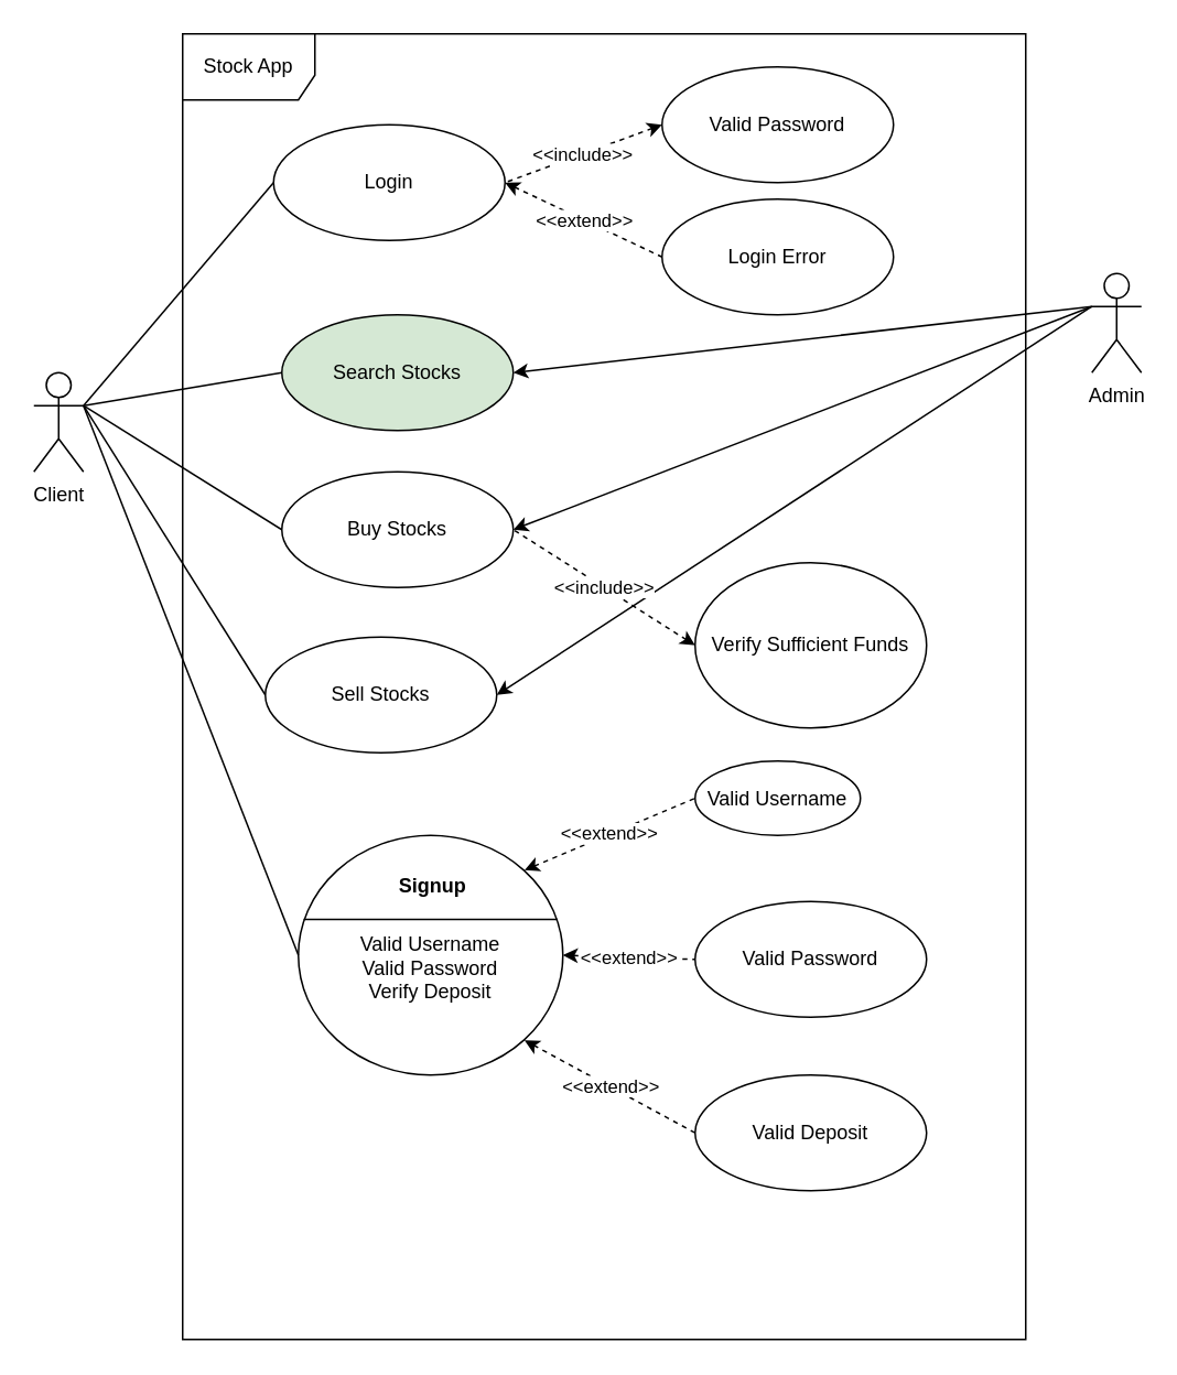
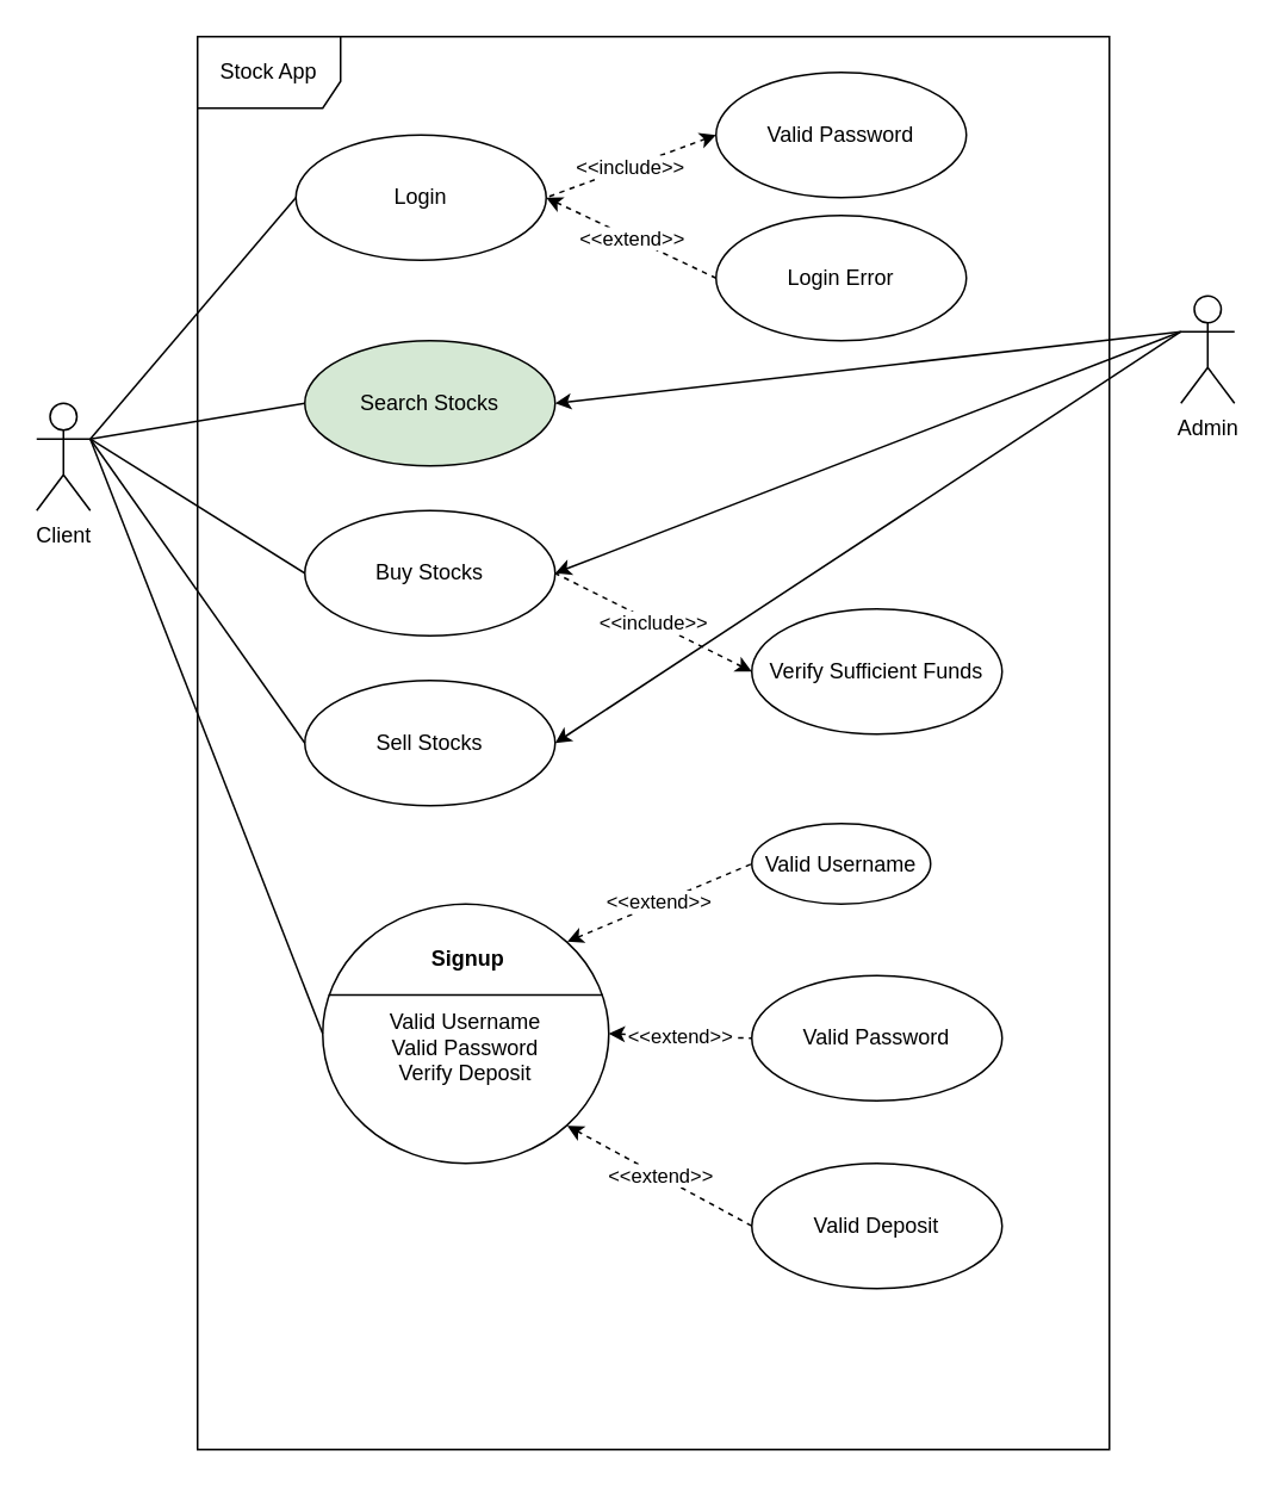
- <mxCell id="26" value="Verify Sufficient Funds" style="ellipse;whiteSpace=wrap;html=1;" parent="1" vertex="1"><mxGeometry x="420" y="340" width="140" height="100" as="geometry" /></mxCell>
+ <mxCell id="26" value="Verify Sufficient Funds" style="ellipse;whiteSpace=wrap;html=1;" parent="1" vertex="1"><mxGeometry x="420" y="340" width="140" height="70" as="geometry" /></mxCell>
- <mxCell id="12" value="Sell Stocks" style="ellipse;whiteSpace=wrap;html=1;" parent="1" vertex="1"><mxGeometry x="160" y="385" width="140" height="70" as="geometry" /></mxCell>
+ <mxCell id="12" value="Sell Stocks" style="ellipse;whiteSpace=wrap;html=1;" parent="1" vertex="1"><mxGeometry x="170" y="380" width="140" height="70" as="geometry" /></mxCell>
